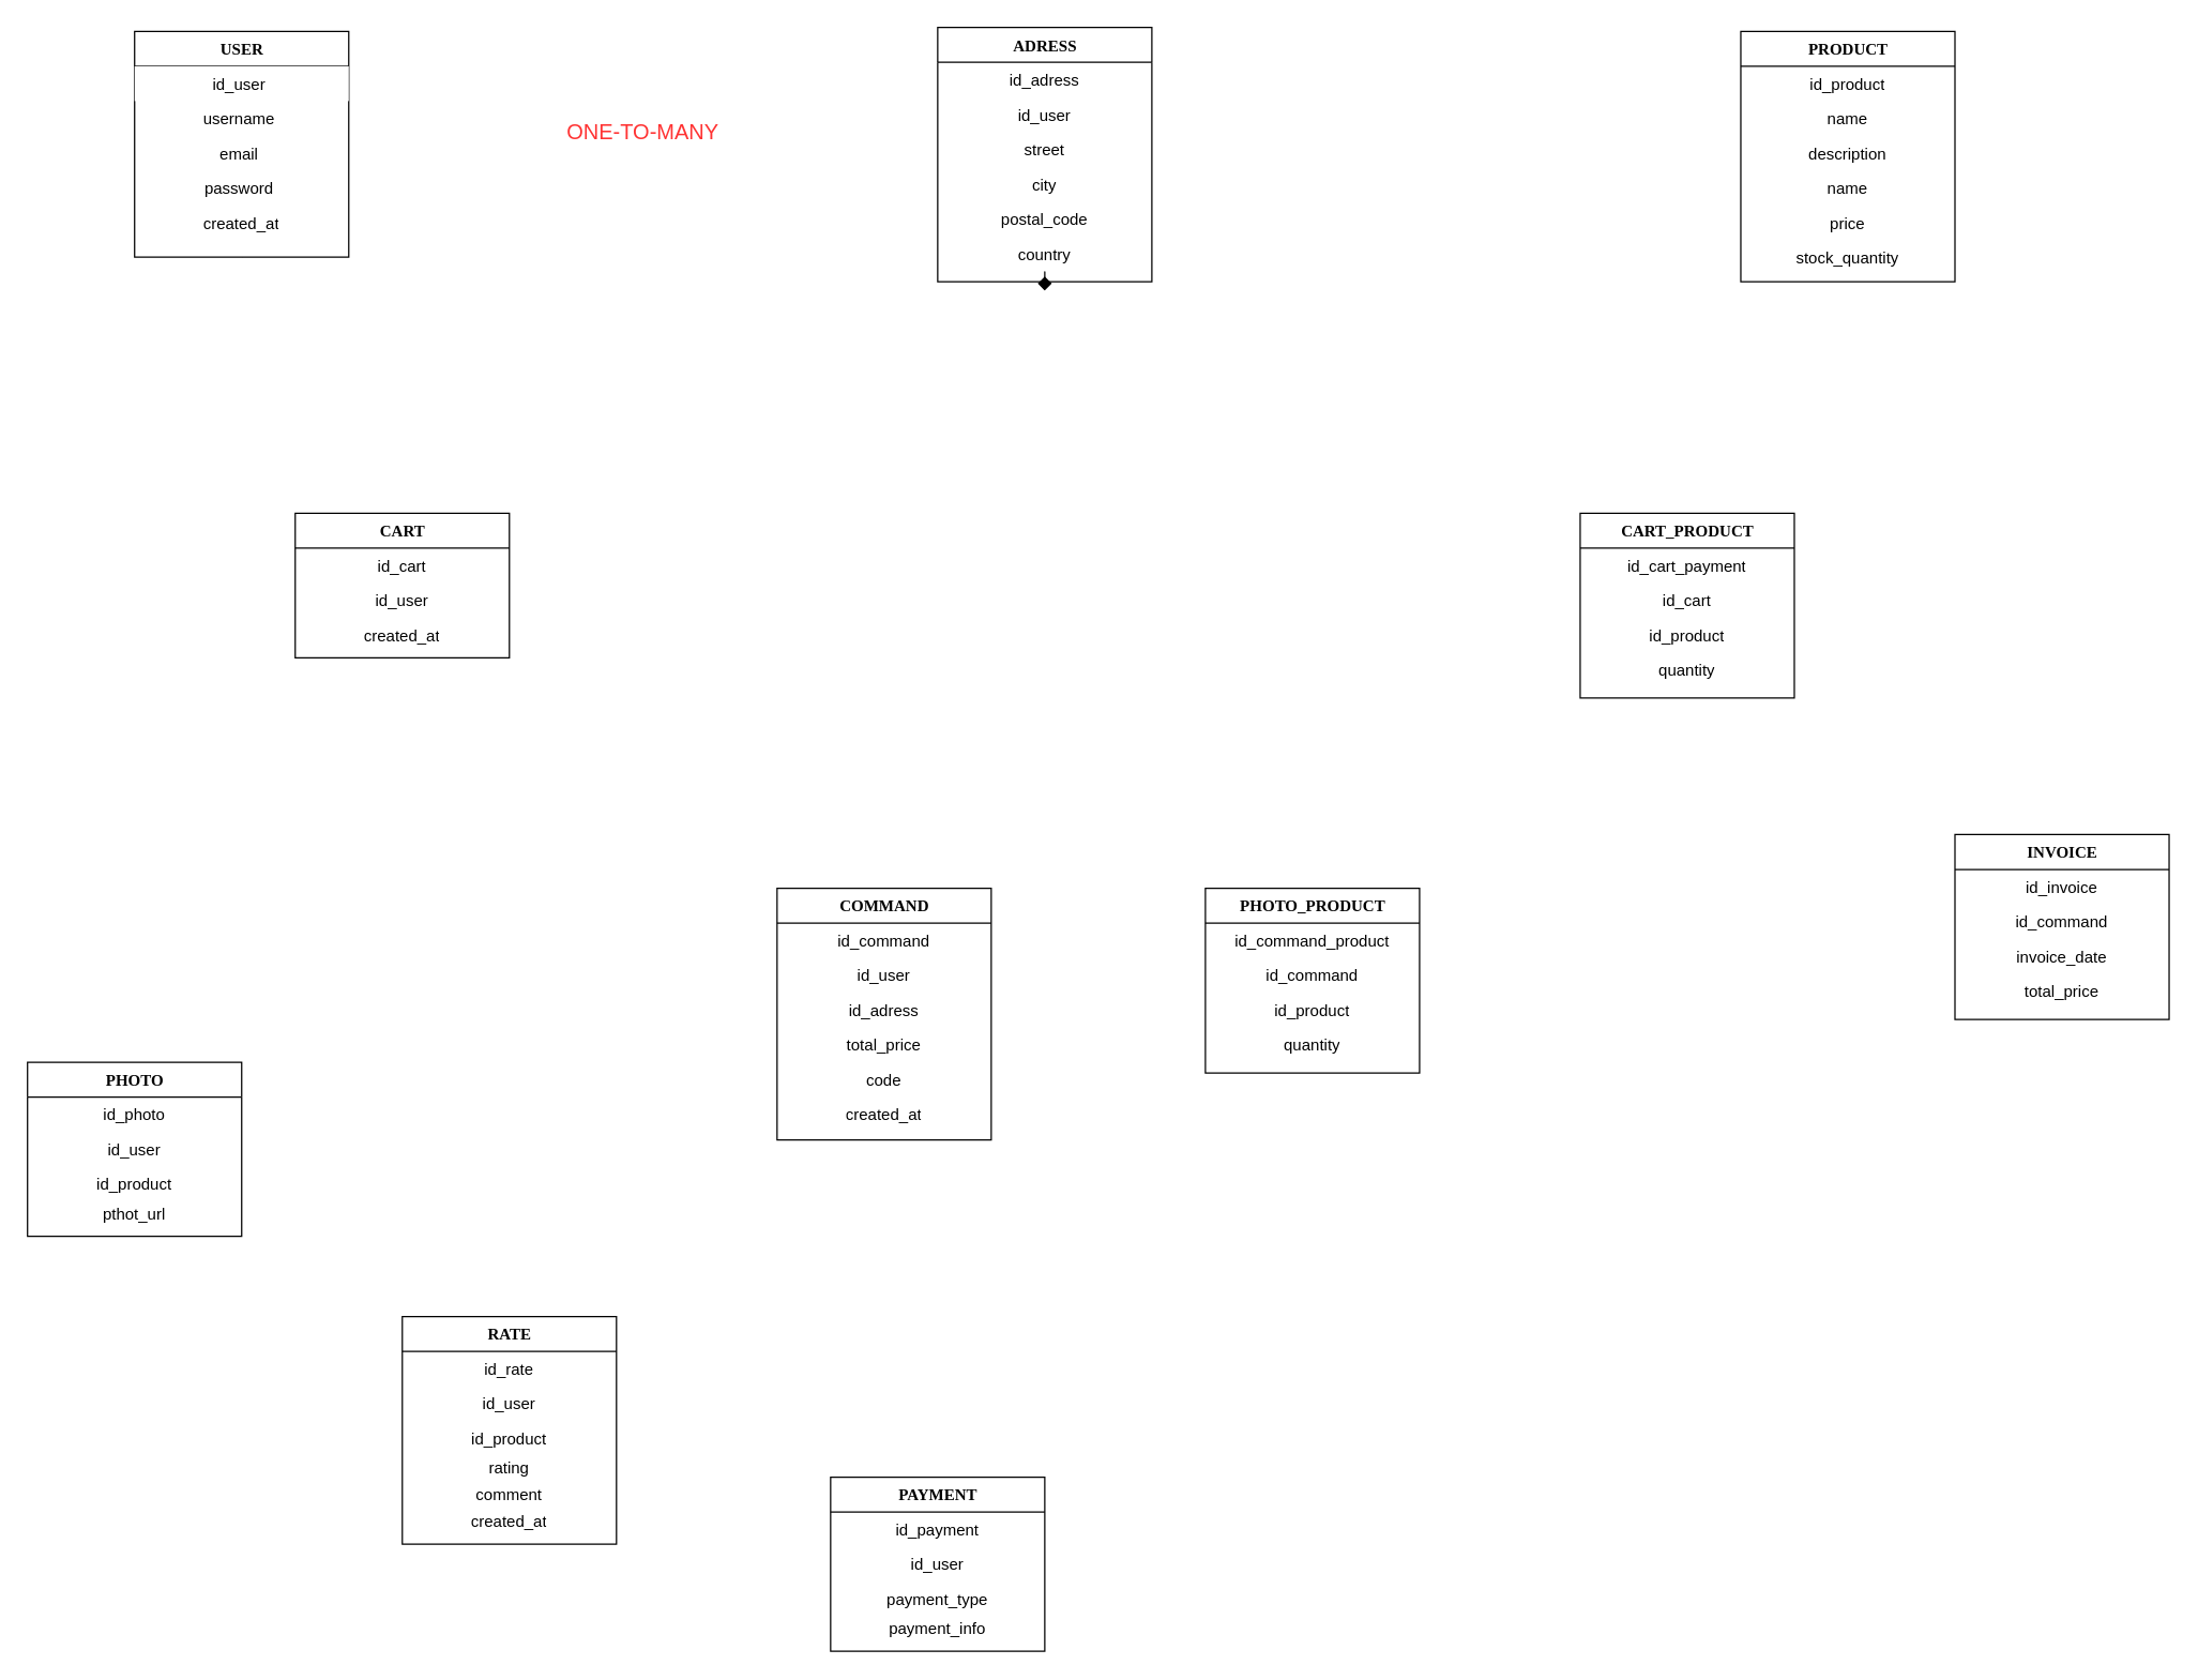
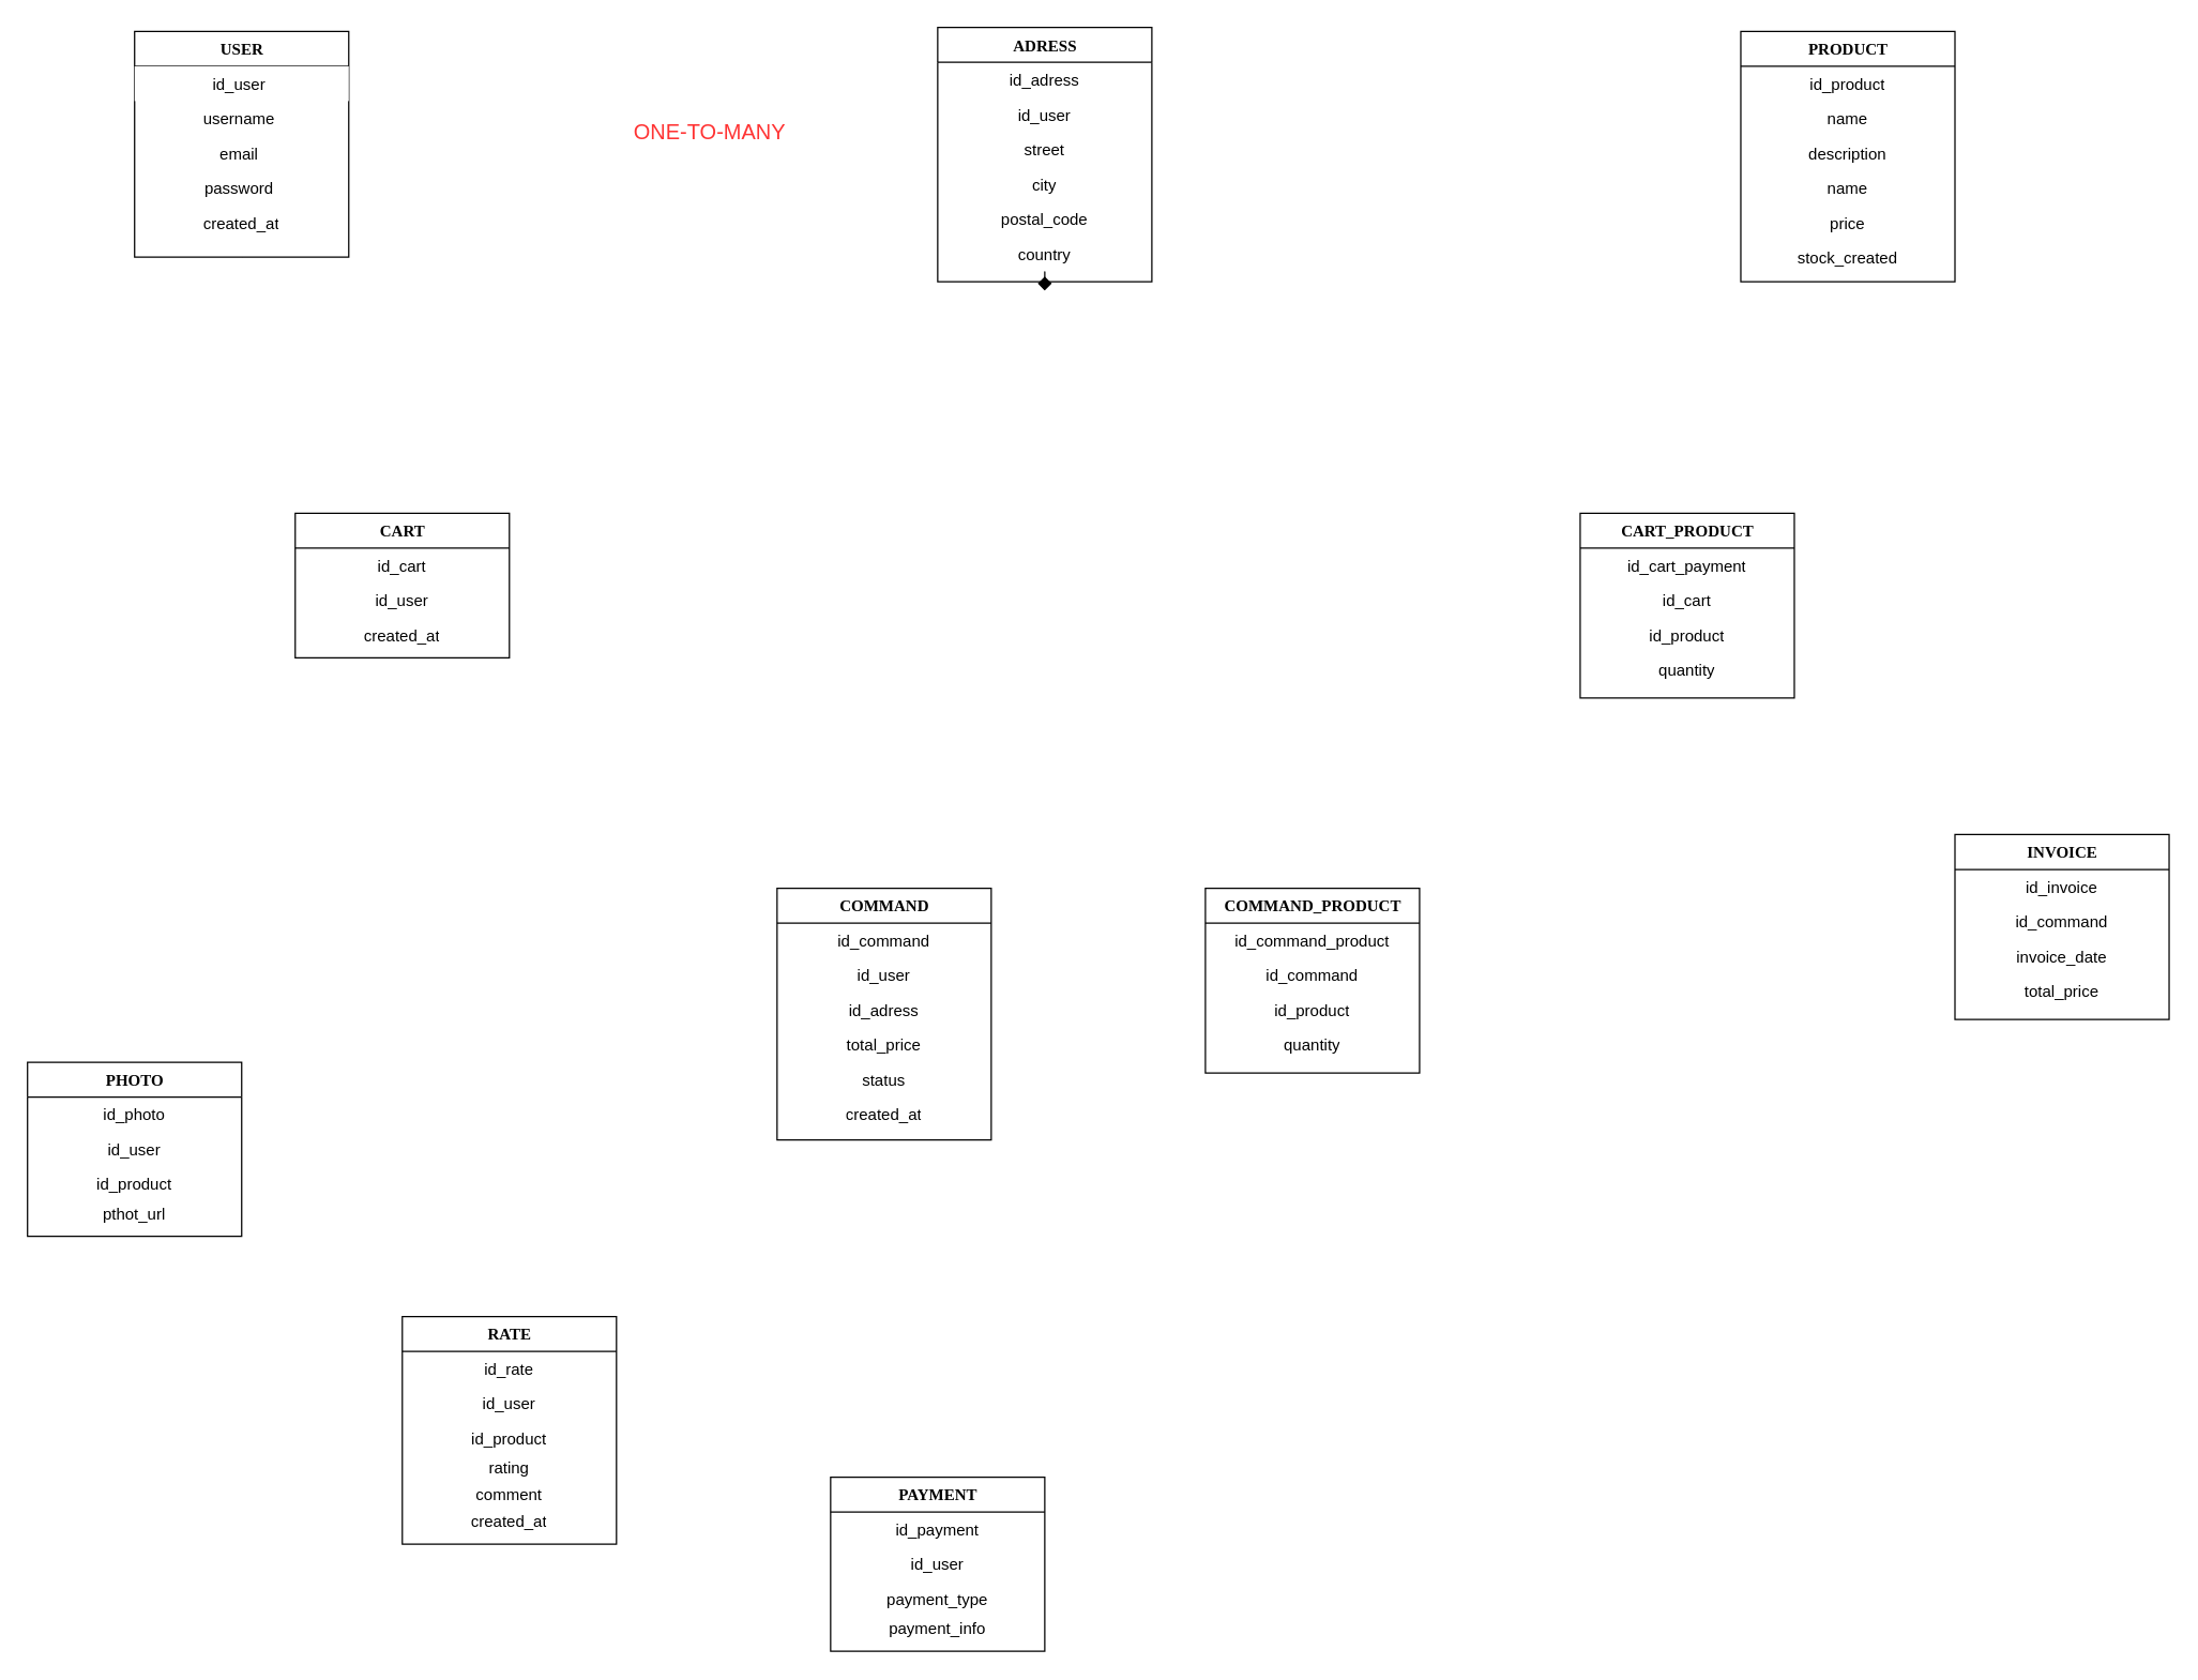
- <mxCell id="67" value="ONE-TO-MANY" style="text;strokeColor=none;fillColor=none;html=1;align=center;verticalAlign=middle;whiteSpace=wrap;rounded=0;fontSize=16;fontColor=#FF3333;" vertex="1" parent="1"><mxGeometry x="400" y="83" width="160" height="30" as="geometry" /></mxCell>
+ <mxCell id="67" value="ONE-TO-MANY" style="text;strokeColor=none;fillColor=none;html=1;align=center;verticalAlign=middle;whiteSpace=wrap;rounded=0;fontSize=16;fontColor=#FF3333;" vertex="1" parent="1"><mxGeometry x="450" y="83" width="160" height="30" as="geometry" /></mxCell>
- <mxCell id="23" value="stock_quantity" style="text;html=1;strokeColor=none;fillColor=none;align=center;verticalAlign=top;spacingLeft=4;spacingRight=4;whiteSpace=wrap;overflow=hidden;rotatable=0;points=[[0,0.5],[1,0.5]];portConstraint=eastwest;" parent="17" vertex="1"><mxGeometry y="156" width="160" height="26" as="geometry" /></mxCell>
+ <mxCell id="23" value="stock_created" style="text;html=1;strokeColor=none;fillColor=none;align=center;verticalAlign=top;spacingLeft=4;spacingRight=4;whiteSpace=wrap;overflow=hidden;rotatable=0;points=[[0,0.5],[1,0.5]];portConstraint=eastwest;" parent="17" vertex="1"><mxGeometry y="156" width="160" height="26" as="geometry" /></mxCell>
- <mxCell id="45" value="PHOTO_PRODUCT" style="swimlane;html=1;fontStyle=1;align=center;verticalAlign=top;childLayout=stackLayout;horizontal=1;startSize=26;horizontalStack=0;resizeParent=1;resizeLast=0;collapsible=1;marginBottom=0;swimlaneFillColor=#ffffff;rounded=0;shadow=0;comic=0;labelBackgroundColor=none;strokeWidth=1;fillColor=none;fontFamily=Verdana;fontSize=12" parent="1" vertex="1"><mxGeometry x="900" y="663" width="160" height="138" as="geometry" /></mxCell>
+ <mxCell id="45" value="COMMAND_PRODUCT" style="swimlane;html=1;fontStyle=1;align=center;verticalAlign=top;childLayout=stackLayout;horizontal=1;startSize=26;horizontalStack=0;resizeParent=1;resizeLast=0;collapsible=1;marginBottom=0;swimlaneFillColor=#ffffff;rounded=0;shadow=0;comic=0;labelBackgroundColor=none;strokeWidth=1;fillColor=none;fontFamily=Verdana;fontSize=12" parent="1" vertex="1"><mxGeometry x="900" y="663" width="160" height="138" as="geometry" /></mxCell>
- <mxCell id="33" value="code" style="text;html=1;strokeColor=none;fillColor=none;align=center;verticalAlign=top;spacingLeft=4;spacingRight=4;whiteSpace=wrap;overflow=hidden;rotatable=0;points=[[0,0.5],[1,0.5]];portConstraint=eastwest;" parent="28" vertex="1"><mxGeometry y="130" width="160" height="26" as="geometry" /></mxCell>
+ <mxCell id="33" value="status" style="text;html=1;strokeColor=none;fillColor=none;align=center;verticalAlign=top;spacingLeft=4;spacingRight=4;whiteSpace=wrap;overflow=hidden;rotatable=0;points=[[0,0.5],[1,0.5]];portConstraint=eastwest;" parent="28" vertex="1"><mxGeometry y="130" width="160" height="26" as="geometry" /></mxCell>
